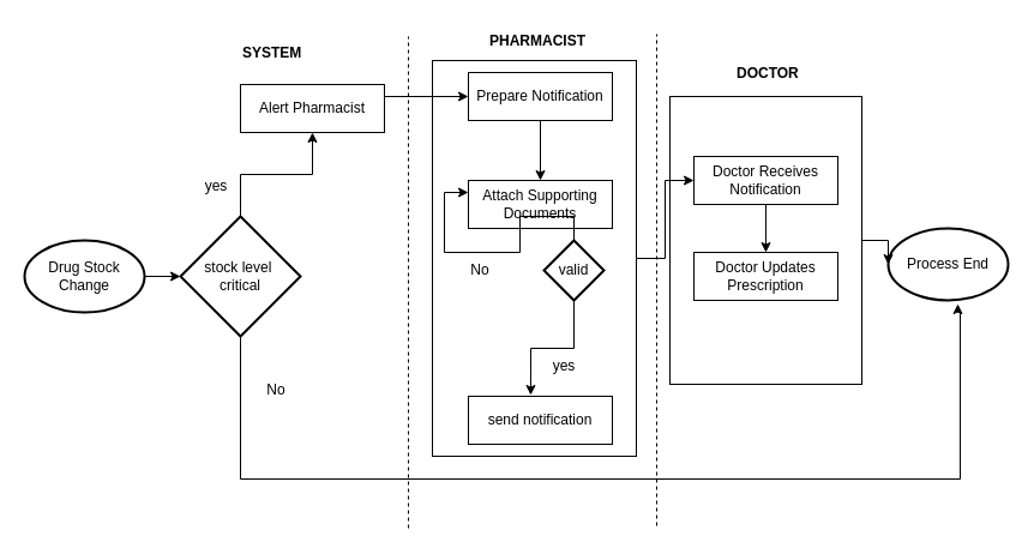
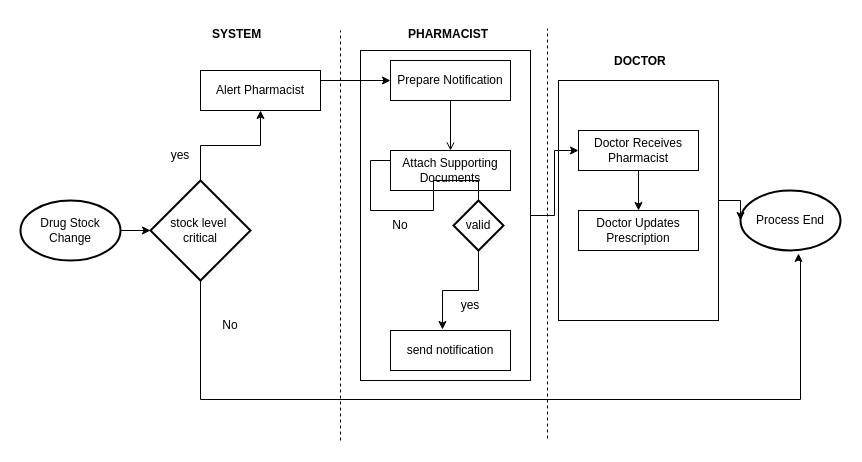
- <mxCell id="32" value="&lt;b&gt;SYSTEM&lt;/b&gt;" style="text;whiteSpace=wrap;html=1;" vertex="1" parent="1"><mxGeometry x="200" y="30" width="90" height="40" as="geometry" /></mxCell>
+ <mxCell id="32" value="&lt;b&gt;SYSTEM&lt;/b&gt;" style="text;whiteSpace=wrap;html=1;" vertex="1" parent="1"><mxGeometry x="210" y="20" width="90" height="40" as="geometry" /></mxCell>
- <mxCell id="8" style="edgeStyle=orthogonalEdgeStyle;rounded=0;orthogonalLoop=1;jettySize=auto;html=1;" edge="1" parent="1" source="9" target="10"><mxGeometry relative="1" as="geometry" /></mxCell>
+ <mxCell id="8" style="edgeStyle=orthogonalEdgeStyle;rounded=0;orthogonalLoop=1;jettySize=auto;html=1;endArrow=open;" edge="1" parent="1" source="9" target="10"><mxGeometry relative="1" as="geometry" /></mxCell>
- <mxCell id="13" value="Doctor Receives Notification" style="rounded=0;whiteSpace=wrap;html=1;" vertex="1" parent="1"><mxGeometry x="578" y="130" width="120" height="40" as="geometry" /></mxCell>
+ <mxCell id="13" value="Doctor Receives Pharmacist" style="rounded=0;whiteSpace=wrap;html=1;" vertex="1" parent="1"><mxGeometry x="578" y="130" width="120" height="40" as="geometry" /></mxCell>
- <mxCell id="17" style="edgeStyle=orthogonalEdgeStyle;rounded=0;orthogonalLoop=1;jettySize=auto;html=1;entryX=0;entryY=0.25;entryDx=0;entryDy=0;" edge="1" parent="1" source="18" target="10"><mxGeometry relative="1" as="geometry" /></mxCell>
+ <mxCell id="17" style="edgeStyle=orthogonalEdgeStyle;rounded=0;orthogonalLoop=1;jettySize=auto;html=1;entryX=0;entryY=0.25;entryDx=0;entryDy=0;endArrow=none;" edge="1" parent="1" source="18" target="10"><mxGeometry relative="1" as="geometry" /></mxCell>
